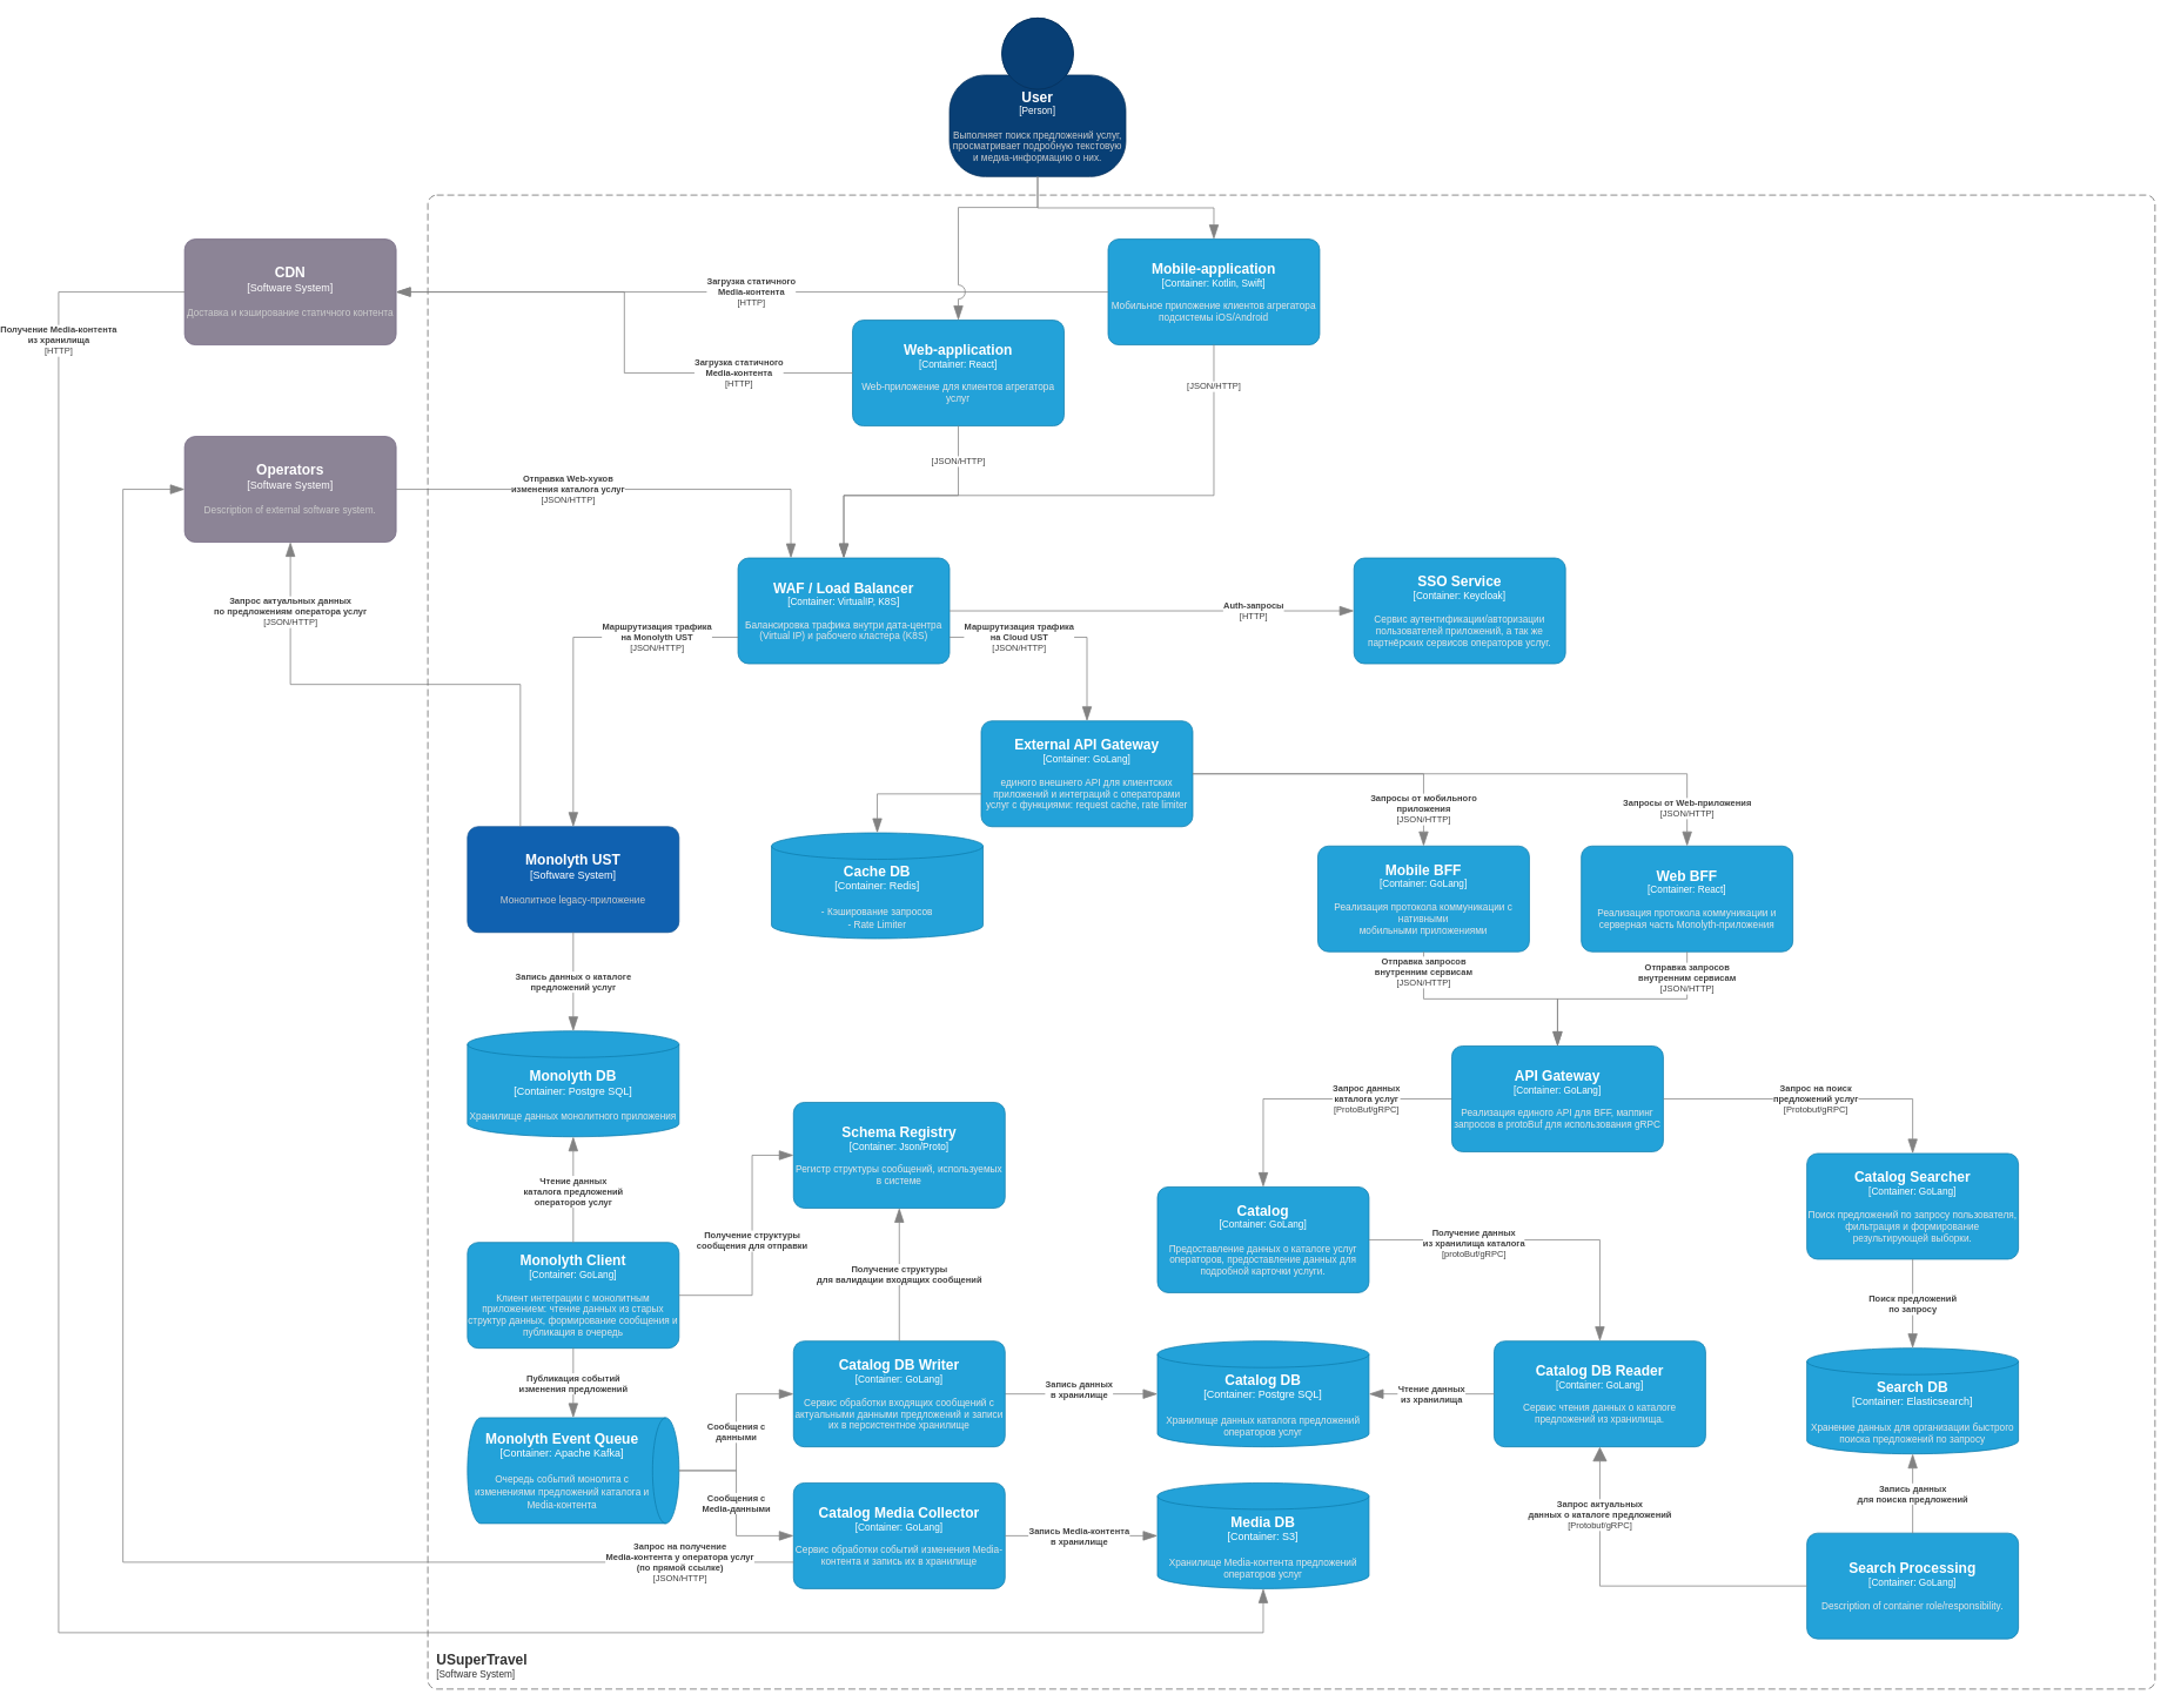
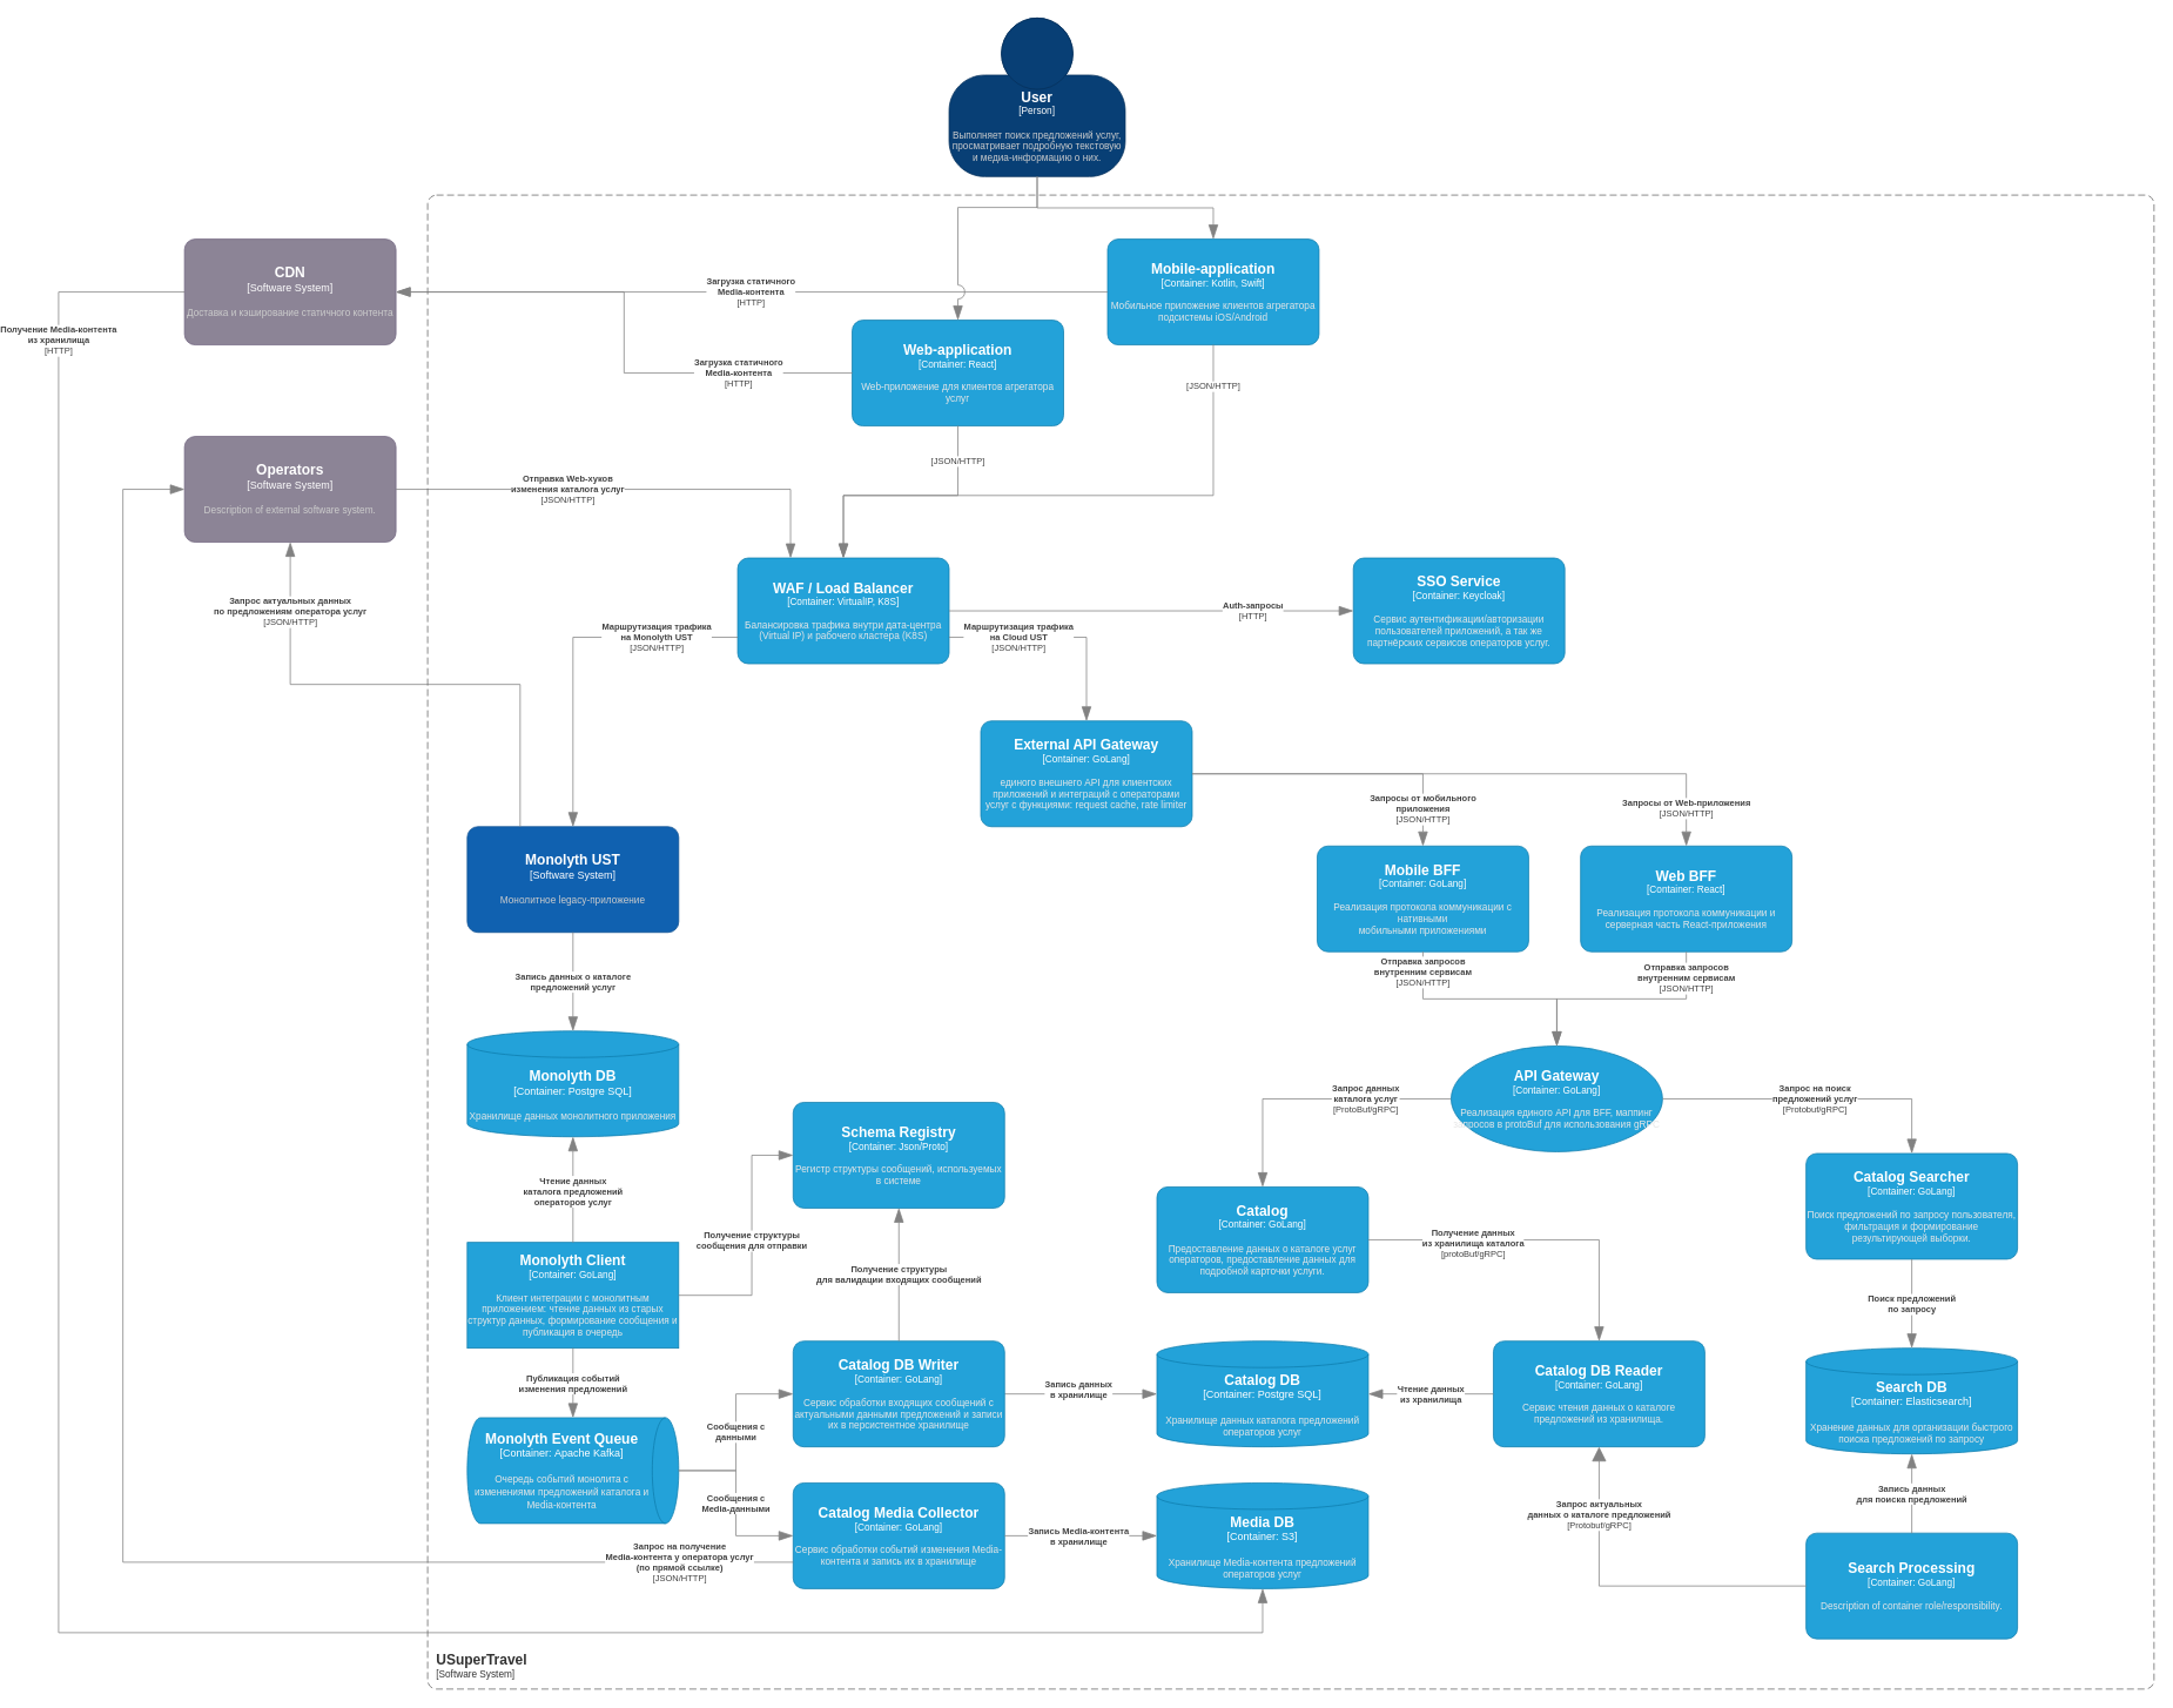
- <mxCell id="57" value="" style="endArrow=blockThin;html=1;fontSize=10;fontColor=#404040;strokeWidth=1;endFill=1;strokeColor=#828282;elbow=vertical;metaEdit=1;endSize=14;startSize=14;jumpStyle=arc;jumpSize=16;rounded=0;edgeStyle=orthogonalEdgeStyle;exitX=0.002;exitY=0.69;exitDx=0;exitDy=0;exitPerimeter=0;entryX=0.5;entryY=0;entryDx=0;entryDy=0;entryPerimeter=0;" parent="1" source="51" target="52" edge="1"><mxGeometry width="240" relative="1" as="geometry"><mxPoint x="1146" y="991" as="sourcePoint" /><mxPoint x="1386" y="991" as="targetPoint" /></mxGeometry></mxCell>
- <mxCell id="52" value="&lt;font style=&quot;font-size: 16px&quot;&gt;&lt;b&gt;Cache DB&lt;/b&gt;&lt;/font&gt;&lt;div&gt;[Container:&amp;nbsp;Redis]&lt;/div&gt;&lt;br&gt;&lt;div&gt;&lt;font style=&quot;font-size: 11px&quot;&gt;&lt;font color=&quot;#E6E6E6&quot;&gt;- Кэширование запросов&#10;- Rate Limiter&lt;/font&gt;&lt;/div&gt;" style="shape=cylinder3;size=15;whiteSpace=wrap;html=1;boundedLbl=1;rounded=0;labelBackgroundColor=none;fillColor=#23A2D9;fontSize=12;fontColor=#ffffff;align=center;strokeColor=#0E7DAD;metaEdit=1;points=[[0.5,0,0],[1,0.25,0],[1,0.5,0],[1,0.75,0],[0.5,1,0],[0,0.75,0],[0,0.5,0],[0,0.25,0]];resizable=0;" parent="1" vertex="1"><mxGeometry x="829" y="945" width="240" height="120" as="geometry" /></mxCell>
- <mxCell id="23" value="&lt;font style=&quot;font-size: 16px&quot;&gt;&lt;b&gt;Web BFF&lt;/b&gt;&lt;/font&gt;&lt;div&gt;[Container: React]&lt;/div&gt;&lt;br&gt;&lt;div&gt;&lt;font style=&quot;font-size: 11px&quot;&gt;&lt;font color=&quot;#E6E6E6&quot;&gt;Реализация протокола коммуникации и серверная часть Monolyth-приложения&lt;/font&gt;&lt;/div&gt;" style="rounded=1;whiteSpace=wrap;html=1;fontSize=11;labelBackgroundColor=none;fillColor=#23A2D9;fontColor=#ffffff;align=center;arcSize=10;strokeColor=#0E7DAD;metaEdit=1;resizable=0;points=[[0.25,0,0],[0.5,0,0],[0.75,0,0],[1,0.25,0],[1,0.5,0],[1,0.75,0],[0.75,1,0],[0.5,1,0],[0.25,1,0],[0,0.75,0],[0,0.5,0],[0,0.25,0]];" parent="1" vertex="1"><mxGeometry x="1748" y="960" width="240" height="120" as="geometry" /></mxCell>
+ <mxCell id="23" value="&lt;font style=&quot;font-size: 16px&quot;&gt;&lt;b&gt;Web BFF&lt;/b&gt;&lt;/font&gt;&lt;div&gt;[Container: React]&lt;/div&gt;&lt;br&gt;&lt;div&gt;&lt;font style=&quot;font-size: 11px&quot;&gt;&lt;font color=&quot;#E6E6E6&quot;&gt;Реализация протокола коммуникации и серверная часть React-приложения&lt;/font&gt;&lt;/div&gt;" style="rounded=1;whiteSpace=wrap;html=1;fontSize=11;labelBackgroundColor=none;fillColor=#23A2D9;fontColor=#ffffff;align=center;arcSize=10;strokeColor=#0E7DAD;metaEdit=1;resizable=0;points=[[0.25,0,0],[0.5,0,0],[0.75,0,0],[1,0.25,0],[1,0.5,0],[1,0.75,0],[0.75,1,0],[0.5,1,0],[0.25,1,0],[0,0.75,0],[0,0.5,0],[0,0.25,0]];" parent="1" vertex="1"><mxGeometry x="1748" y="960" width="240" height="120" as="geometry" /></mxCell>
- <mxCell id="24" value="&lt;font style=&quot;font-size: 16px&quot;&gt;&lt;b&gt;API Gateway&lt;/b&gt;&lt;/font&gt;&lt;div&gt;[Container: GoLang]&lt;/div&gt;&lt;br&gt;&lt;div&gt;&lt;font style=&quot;font-size: 11px&quot;&gt;&lt;font color=&quot;#E6E6E6&quot;&gt;Реализация единого API для BFF, маппинг запросов в protoBuf для использования gRPC&lt;/font&gt;&lt;/div&gt;" style="rounded=1;whiteSpace=wrap;html=1;fontSize=11;labelBackgroundColor=none;fillColor=#23A2D9;fontColor=#ffffff;align=center;arcSize=10;strokeColor=#0E7DAD;metaEdit=1;resizable=0;points=[[0.25,0,0],[0.5,0,0],[0.75,0,0],[1,0.25,0],[1,0.5,0],[1,0.75,0],[0.75,1,0],[0.5,1,0],[0.25,1,0],[0,0.75,0],[0,0.5,0],[0,0.25,0]];" parent="1" vertex="1"><mxGeometry x="1601" y="1187" width="240" height="120" as="geometry" /></mxCell>
+ <mxCell id="24" value="&lt;font style=&quot;font-size: 16px&quot;&gt;&lt;b&gt;API Gateway&lt;/b&gt;&lt;/font&gt;&lt;div&gt;[Container: GoLang]&lt;/div&gt;&lt;br&gt;&lt;div&gt;&lt;font style=&quot;font-size: 11px&quot;&gt;&lt;font color=&quot;#E6E6E6&quot;&gt;Реализация единого API для BFF, маппинг запросов в protoBuf для использования gRPC&lt;/font&gt;&lt;/div&gt;" style="ellipse;whiteSpace=wrap;html=1;fontSize=11;labelBackgroundColor=none;fillColor=#23A2D9;fontColor=#ffffff;align=center;arcSize=10;strokeColor=#0E7DAD;metaEdit=1;resizable=0;points=[[0.25,0,0],[0.5,0,0],[0.75,0,0],[1,0.25,0],[1,0.5,0],[1,0.75,0],[0.75,1,0],[0.5,1,0],[0.25,1,0],[0,0.75,0],[0,0.5,0],[0,0.25,0]];" parent="1" vertex="1"><mxGeometry x="1601" y="1187" width="240" height="120" as="geometry" /></mxCell>
- <mxCell id="17" value="&lt;font style=&quot;font-size: 16px&quot;&gt;&lt;b&gt;Monolyth Client&lt;/b&gt;&lt;/font&gt;&lt;div&gt;[Container: GoLang]&lt;/div&gt;&lt;br&gt;&lt;div&gt;&lt;font style=&quot;font-size: 11px&quot;&gt;&lt;font color=&quot;#E6E6E6&quot;&gt;Клиент интеграции с монолитным приложением: чтение данных из старых структур данных, формирование сообщения и публикация в очередь&lt;/font&gt;&lt;/div&gt;" style="rounded=1;whiteSpace=wrap;html=1;fontSize=11;labelBackgroundColor=none;fillColor=#23A2D9;fontColor=#ffffff;align=center;arcSize=10;strokeColor=#0E7DAD;metaEdit=1;resizable=0;points=[[0.25,0,0],[0.5,0,0],[0.75,0,0],[1,0.25,0],[1,0.5,0],[1,0.75,0],[0.75,1,0],[0.5,1,0],[0.25,1,0],[0,0.75,0],[0,0.5,0],[0,0.25,0]];" parent="1" vertex="1"><mxGeometry x="484" y="1410" width="240" height="120" as="geometry" /></mxCell>
+ <mxCell id="17" value="&lt;font style=&quot;font-size: 16px&quot;&gt;&lt;b&gt;Monolyth Client&lt;/b&gt;&lt;/font&gt;&lt;div&gt;[Container: GoLang]&lt;/div&gt;&lt;br&gt;&lt;div&gt;&lt;font style=&quot;font-size: 11px&quot;&gt;&lt;font color=&quot;#E6E6E6&quot;&gt;Клиент интеграции с монолитным приложением: чтение данных из старых структур данных, формирование сообщения и публикация в очередь&lt;/font&gt;&lt;/div&gt;" style="whiteSpace=wrap;html=1;fontSize=11;labelBackgroundColor=none;fillColor=#23A2D9;fontColor=#ffffff;align=center;arcSize=10;strokeColor=#0E7DAD;metaEdit=1;resizable=0;points=[[0.25,0,0],[0.5,0,0],[0.75,0,0],[1,0.25,0],[1,0.5,0],[1,0.75,0],[0.75,1,0],[0.5,1,0],[0.25,1,0],[0,0.75,0],[0,0.5,0],[0,0.25,0]];rounded=0;" parent="1" vertex="1"><mxGeometry x="484" y="1410" width="240" height="120" as="geometry" /></mxCell>
